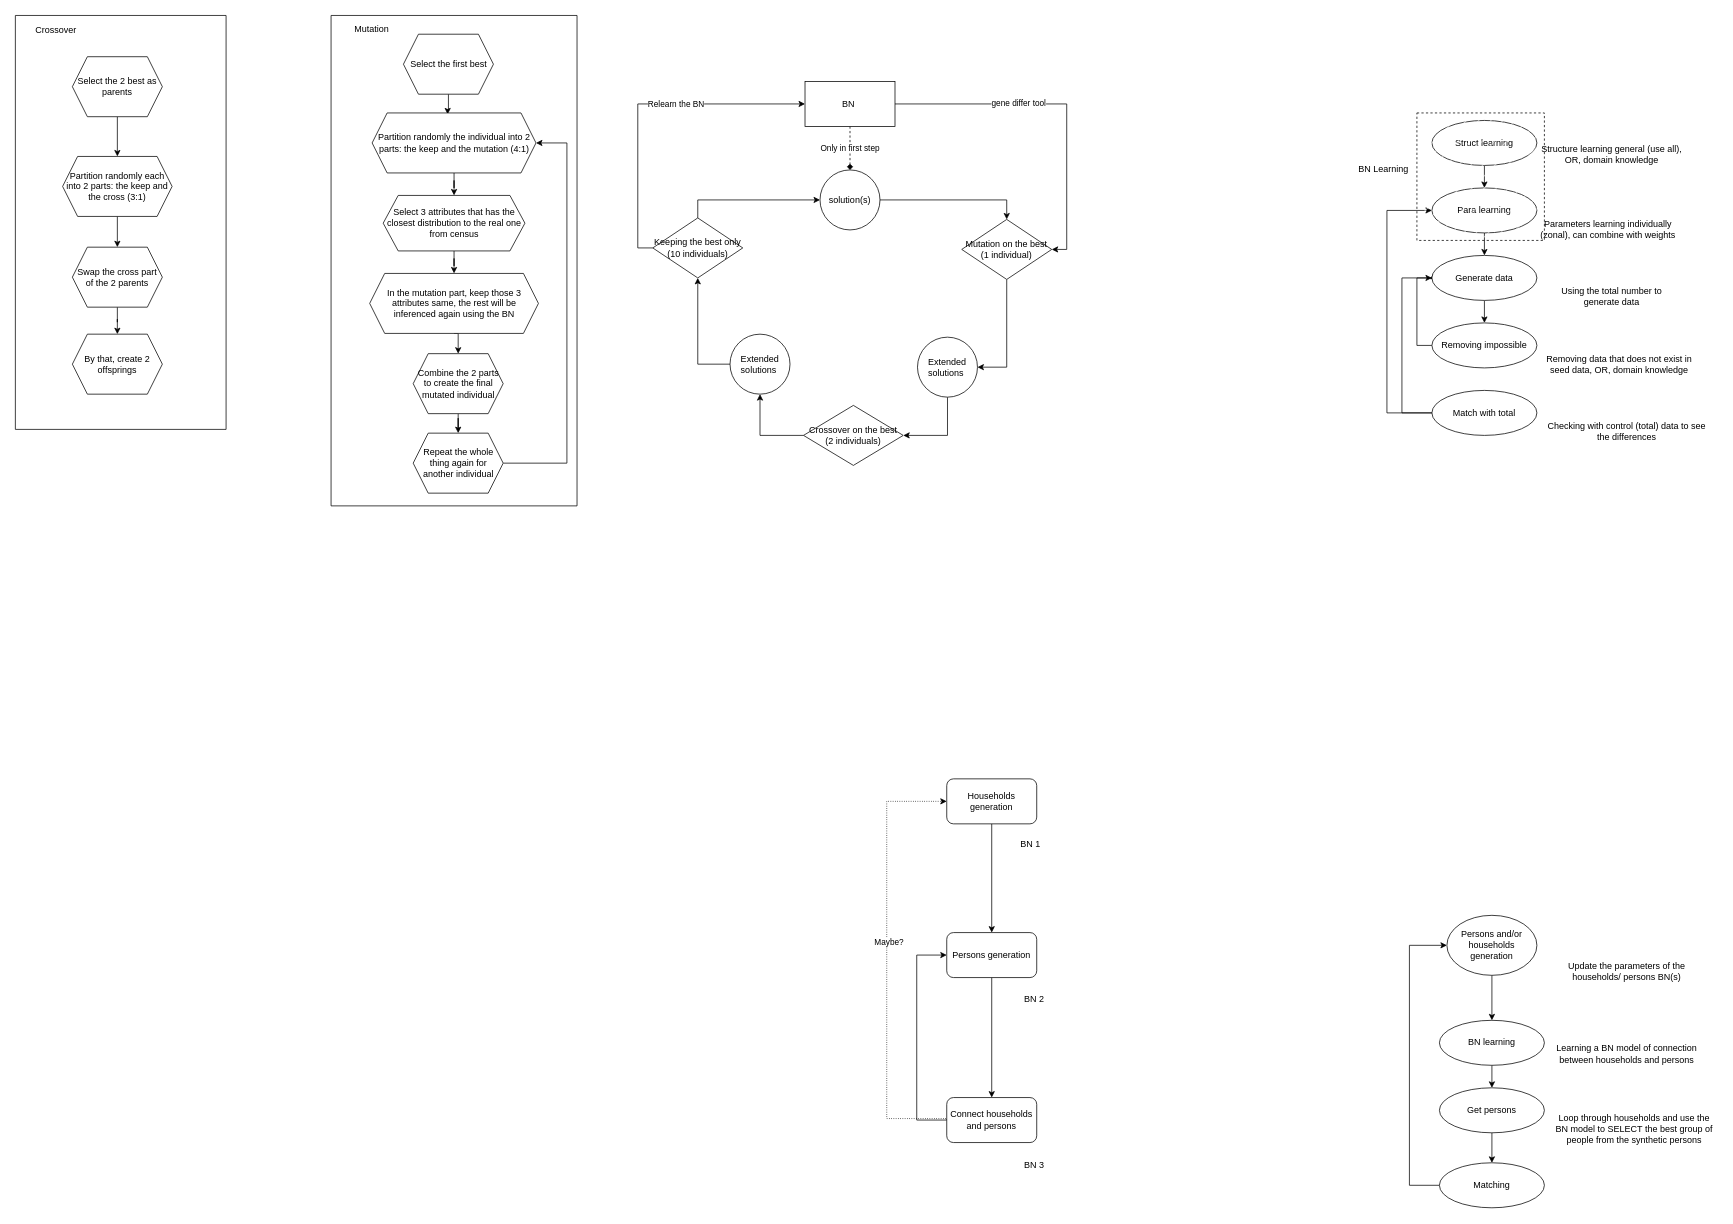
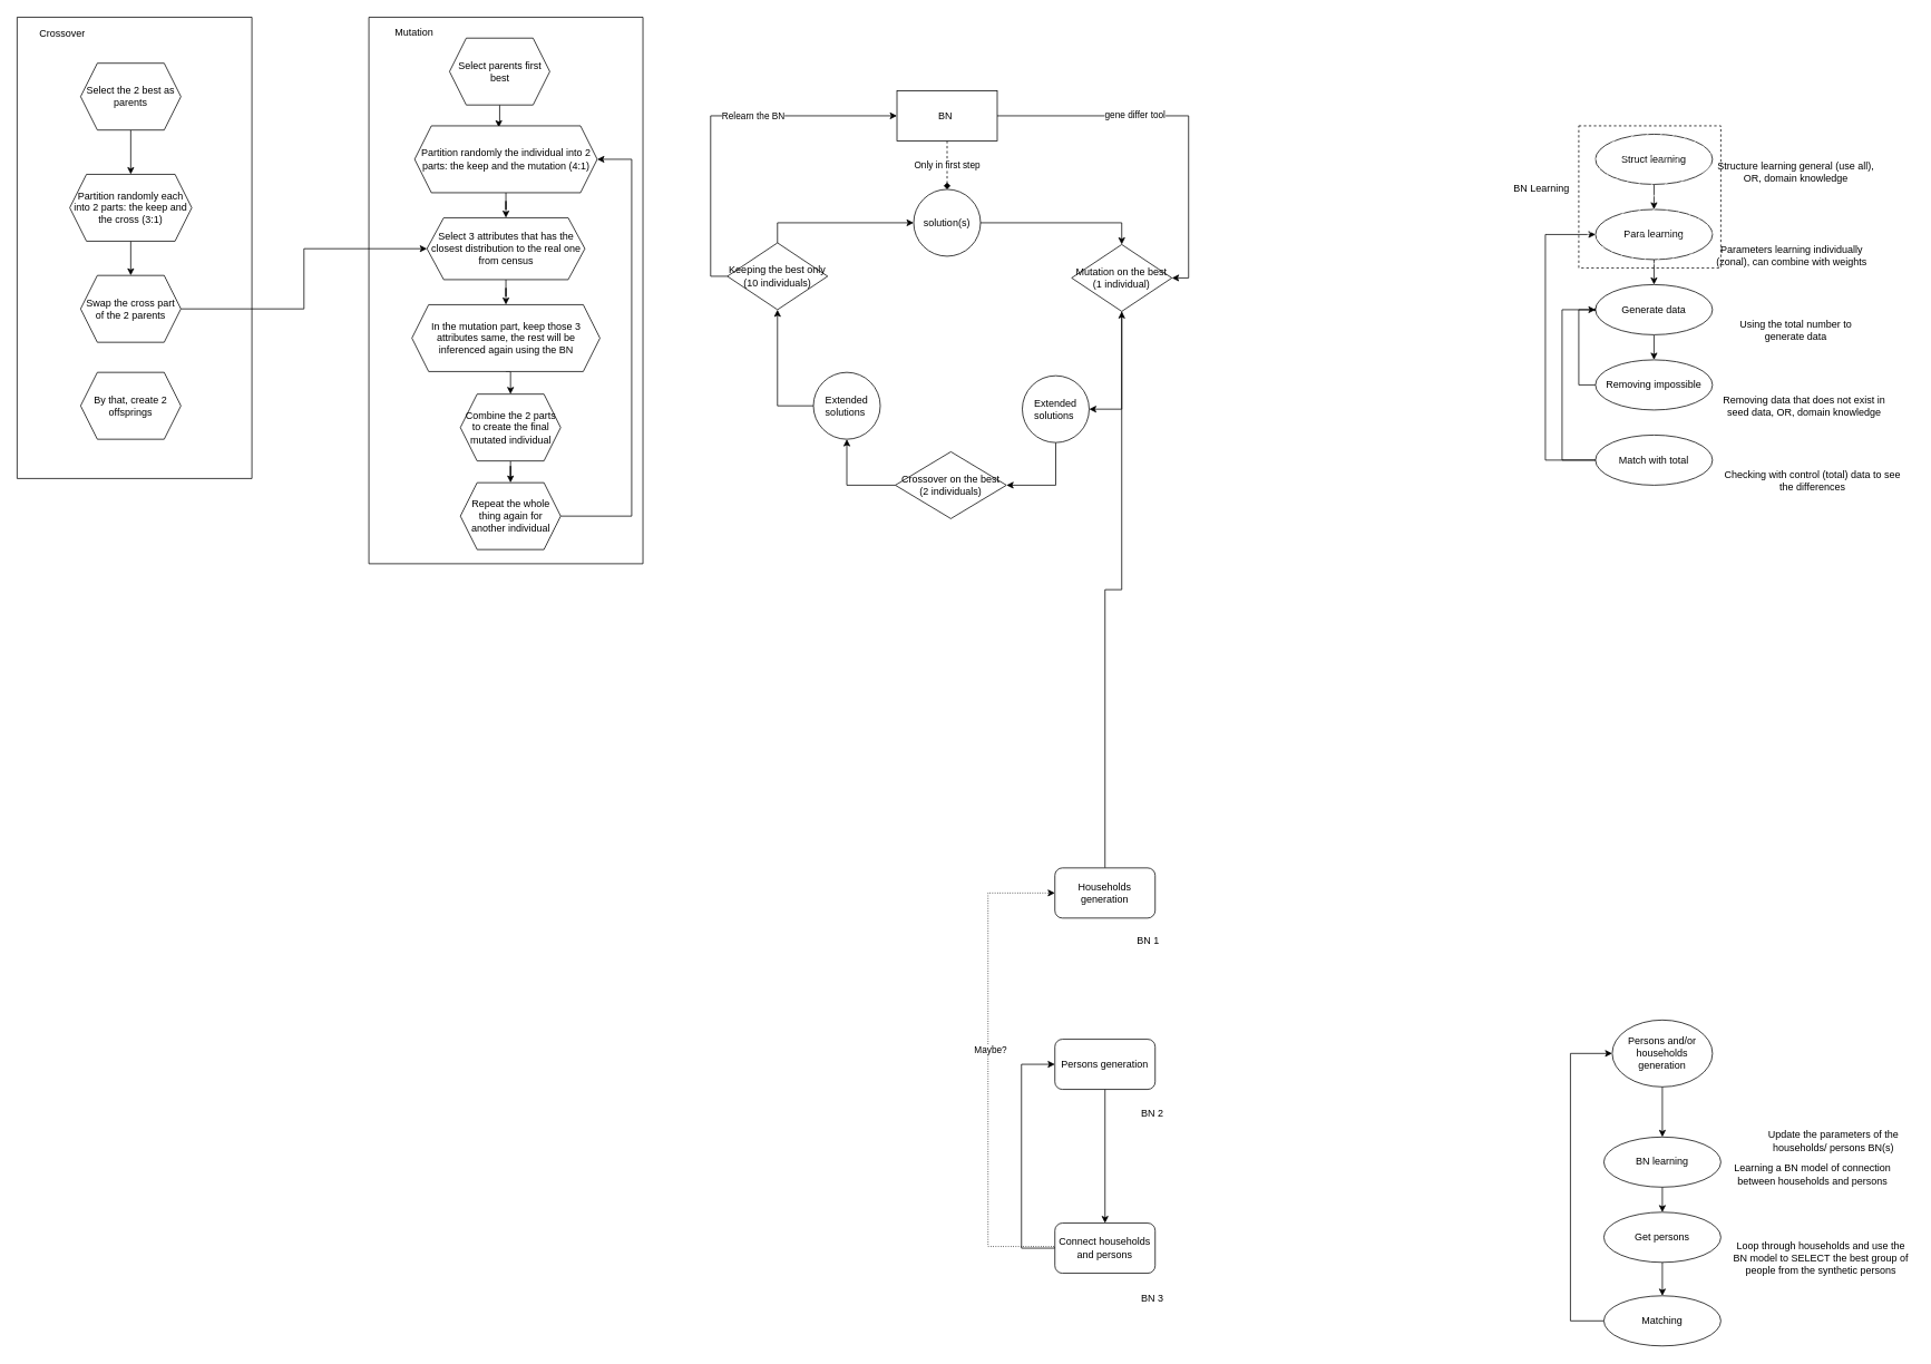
- <mxCell id="61" value="Select the first best" style="shape=hexagon;perimeter=hexagonPerimeter2;whiteSpace=wrap;html=1;fixedSize=1;" vertex="1" parent="1"><mxGeometry x="537.5" y="45" width="120" height="80" as="geometry" /></mxCell>
+ <mxCell id="61" value="Select parents first best" style="shape=hexagon;perimeter=hexagonPerimeter2;whiteSpace=wrap;html=1;fixedSize=1;" vertex="1" parent="1"><mxGeometry x="537.5" y="45" width="120" height="80" as="geometry" /></mxCell>
- <mxCell id="78" value="" style="edgeStyle=orthogonalEdgeStyle;rounded=0;orthogonalLoop=1;jettySize=auto;html=1;" edge="1" parent="1" source="79" target="80"><mxGeometry relative="1" as="geometry" /></mxCell>
+ <mxCell id="78" value="" style="edgeStyle=orthogonalEdgeStyle;rounded=0;orthogonalLoop=1;jettySize=auto;html=1;" edge="1" parent="1" source="79" target="64"><mxGeometry relative="1" as="geometry" /></mxCell>
- <mxCell id="2" style="edgeStyle=orthogonalEdgeStyle;rounded=0;orthogonalLoop=1;jettySize=auto;html=1;" parent="1" source="3" target="5" edge="1"><mxGeometry relative="1" as="geometry" /></mxCell>
+ <mxCell id="2" style="edgeStyle=orthogonalEdgeStyle;rounded=0;orthogonalLoop=1;jettySize=auto;html=1;" parent="1" source="3" target="49" edge="1"><mxGeometry relative="1" as="geometry" /></mxCell>
- <mxCell id="36" value="Update the parameters of the households/ persons BN(s)" style="text;html=1;strokeColor=none;fillColor=none;align=center;verticalAlign=middle;whiteSpace=wrap;rounded=0;" parent="1" vertex="1"><mxGeometry x="2059" y="1280" width="220" height="30" as="geometry" /></mxCell>
+ <mxCell id="36" value="Update the parameters of the households/ persons BN(s)" style="text;html=1;strokeColor=none;fillColor=none;align=center;verticalAlign=middle;whiteSpace=wrap;rounded=0;" parent="1" vertex="1"><mxGeometry x="2084" y="1350" width="220" height="30" as="geometry" /></mxCell>
